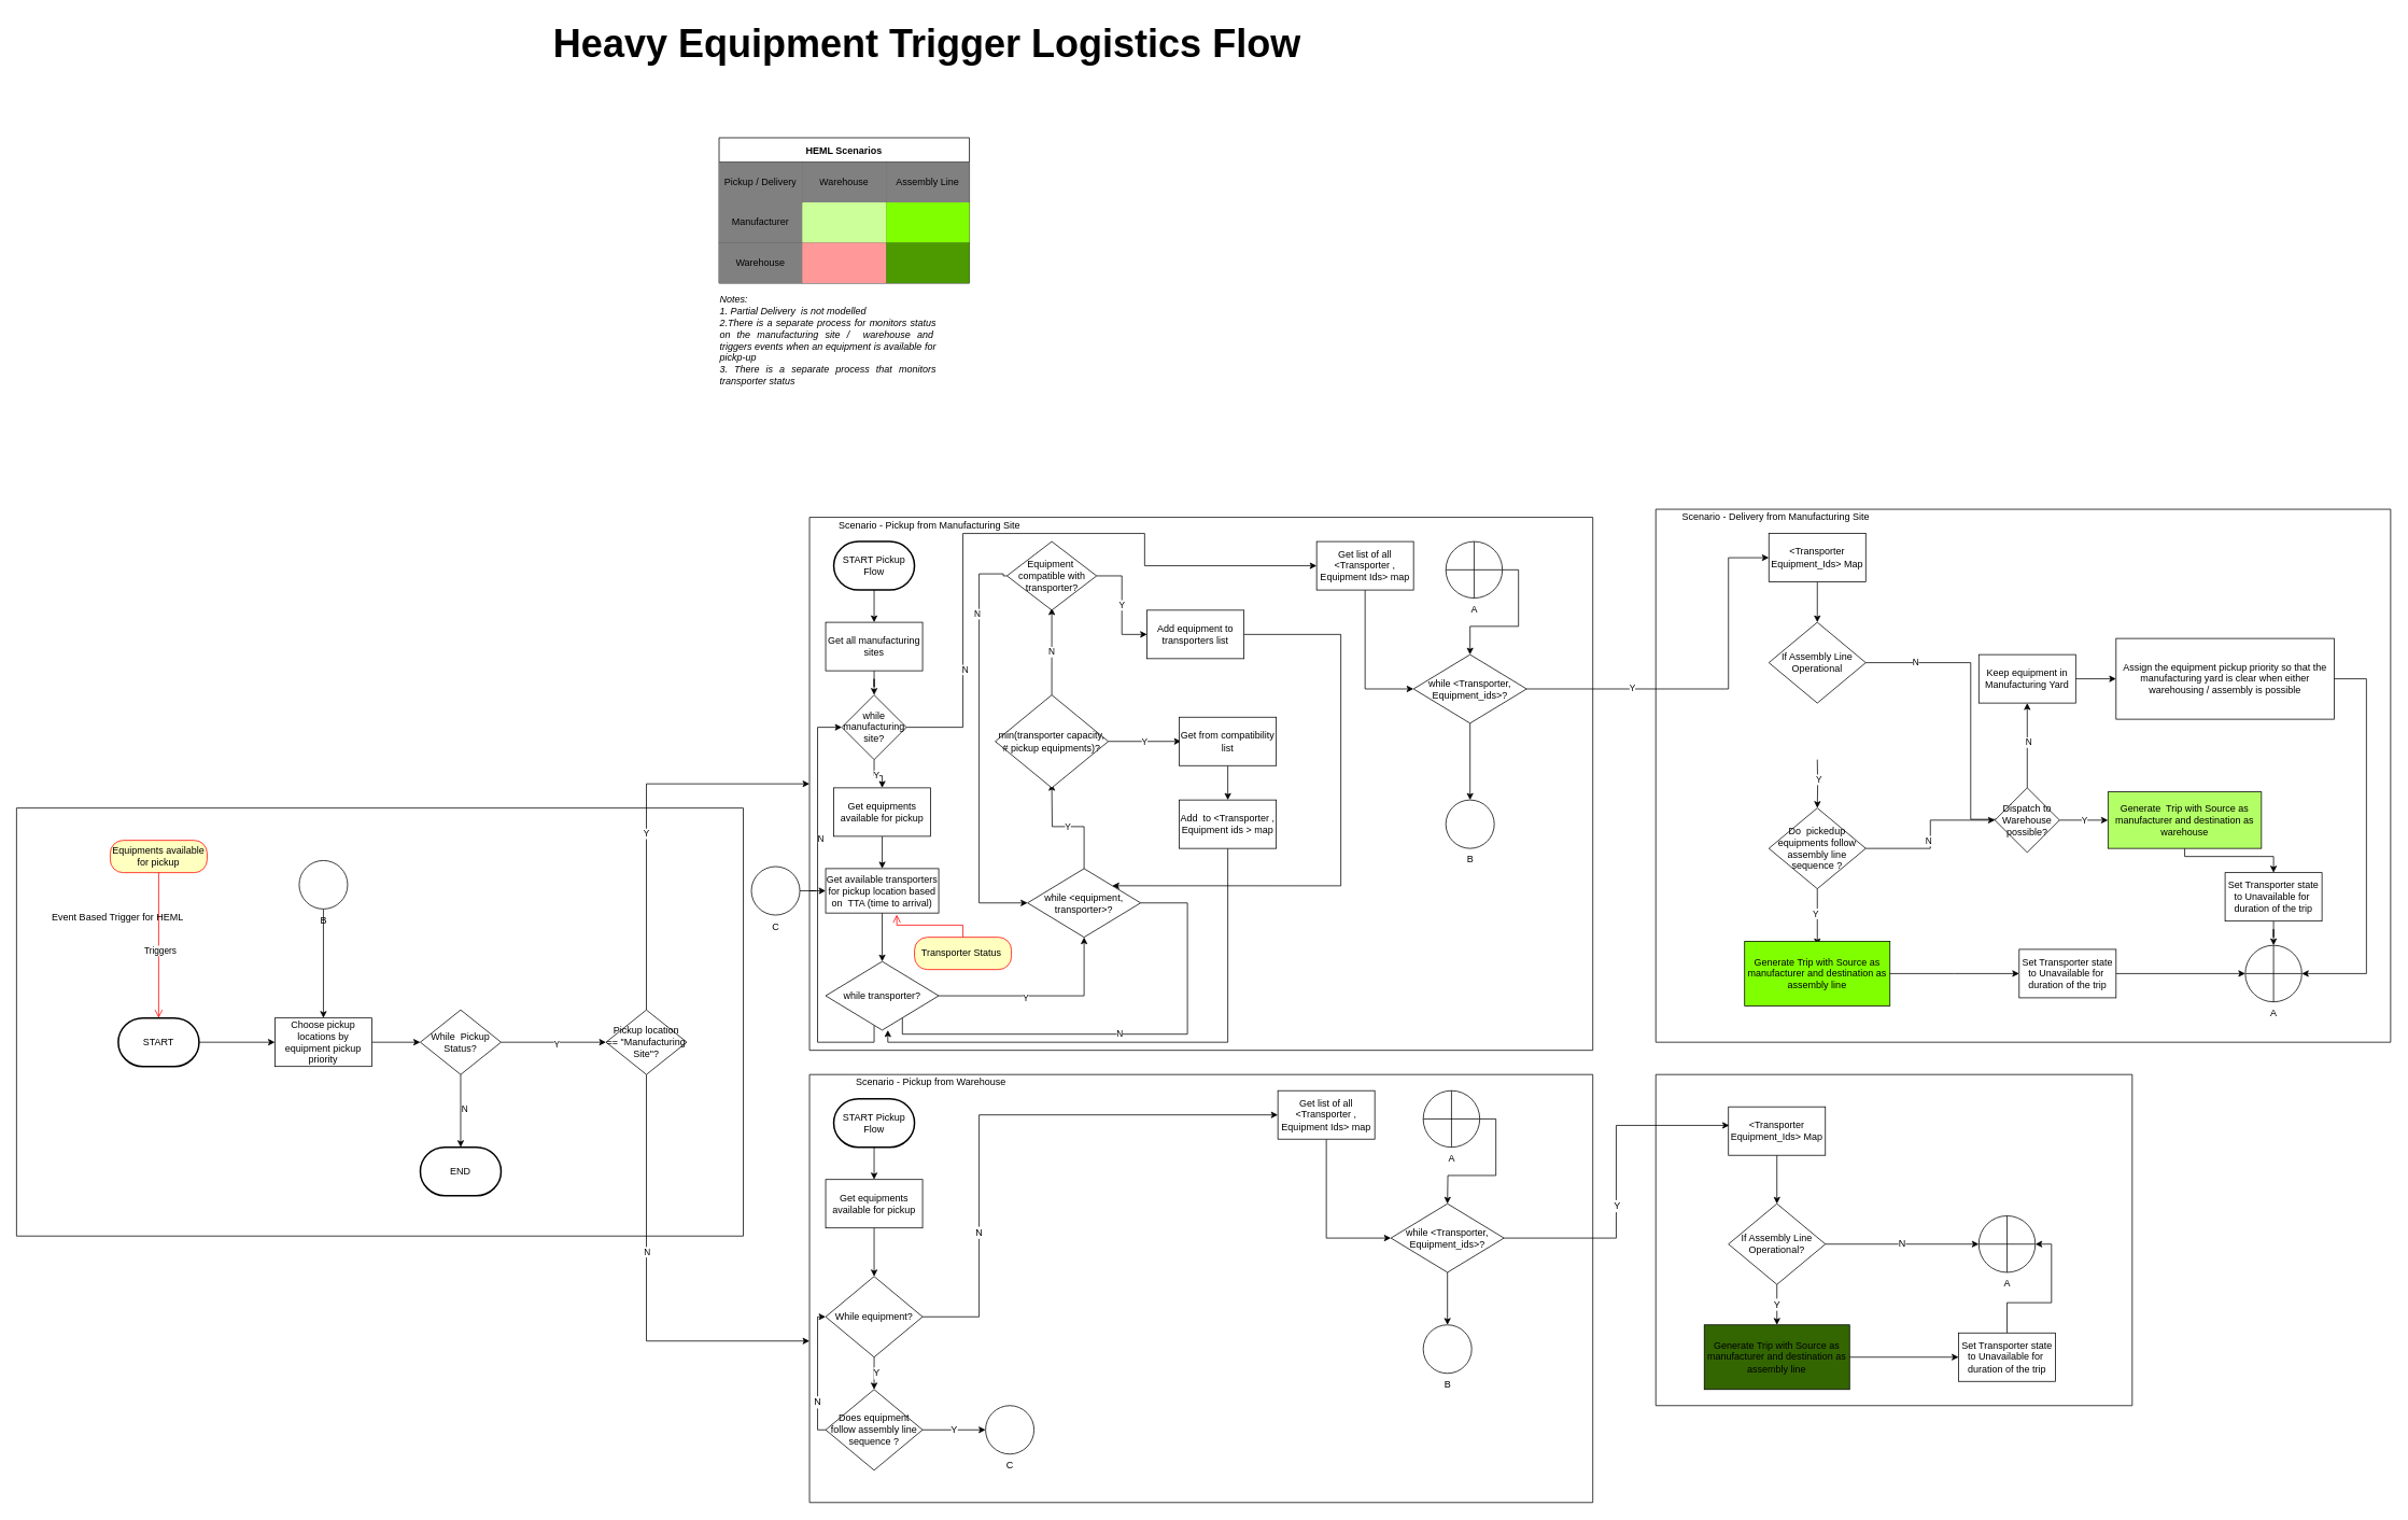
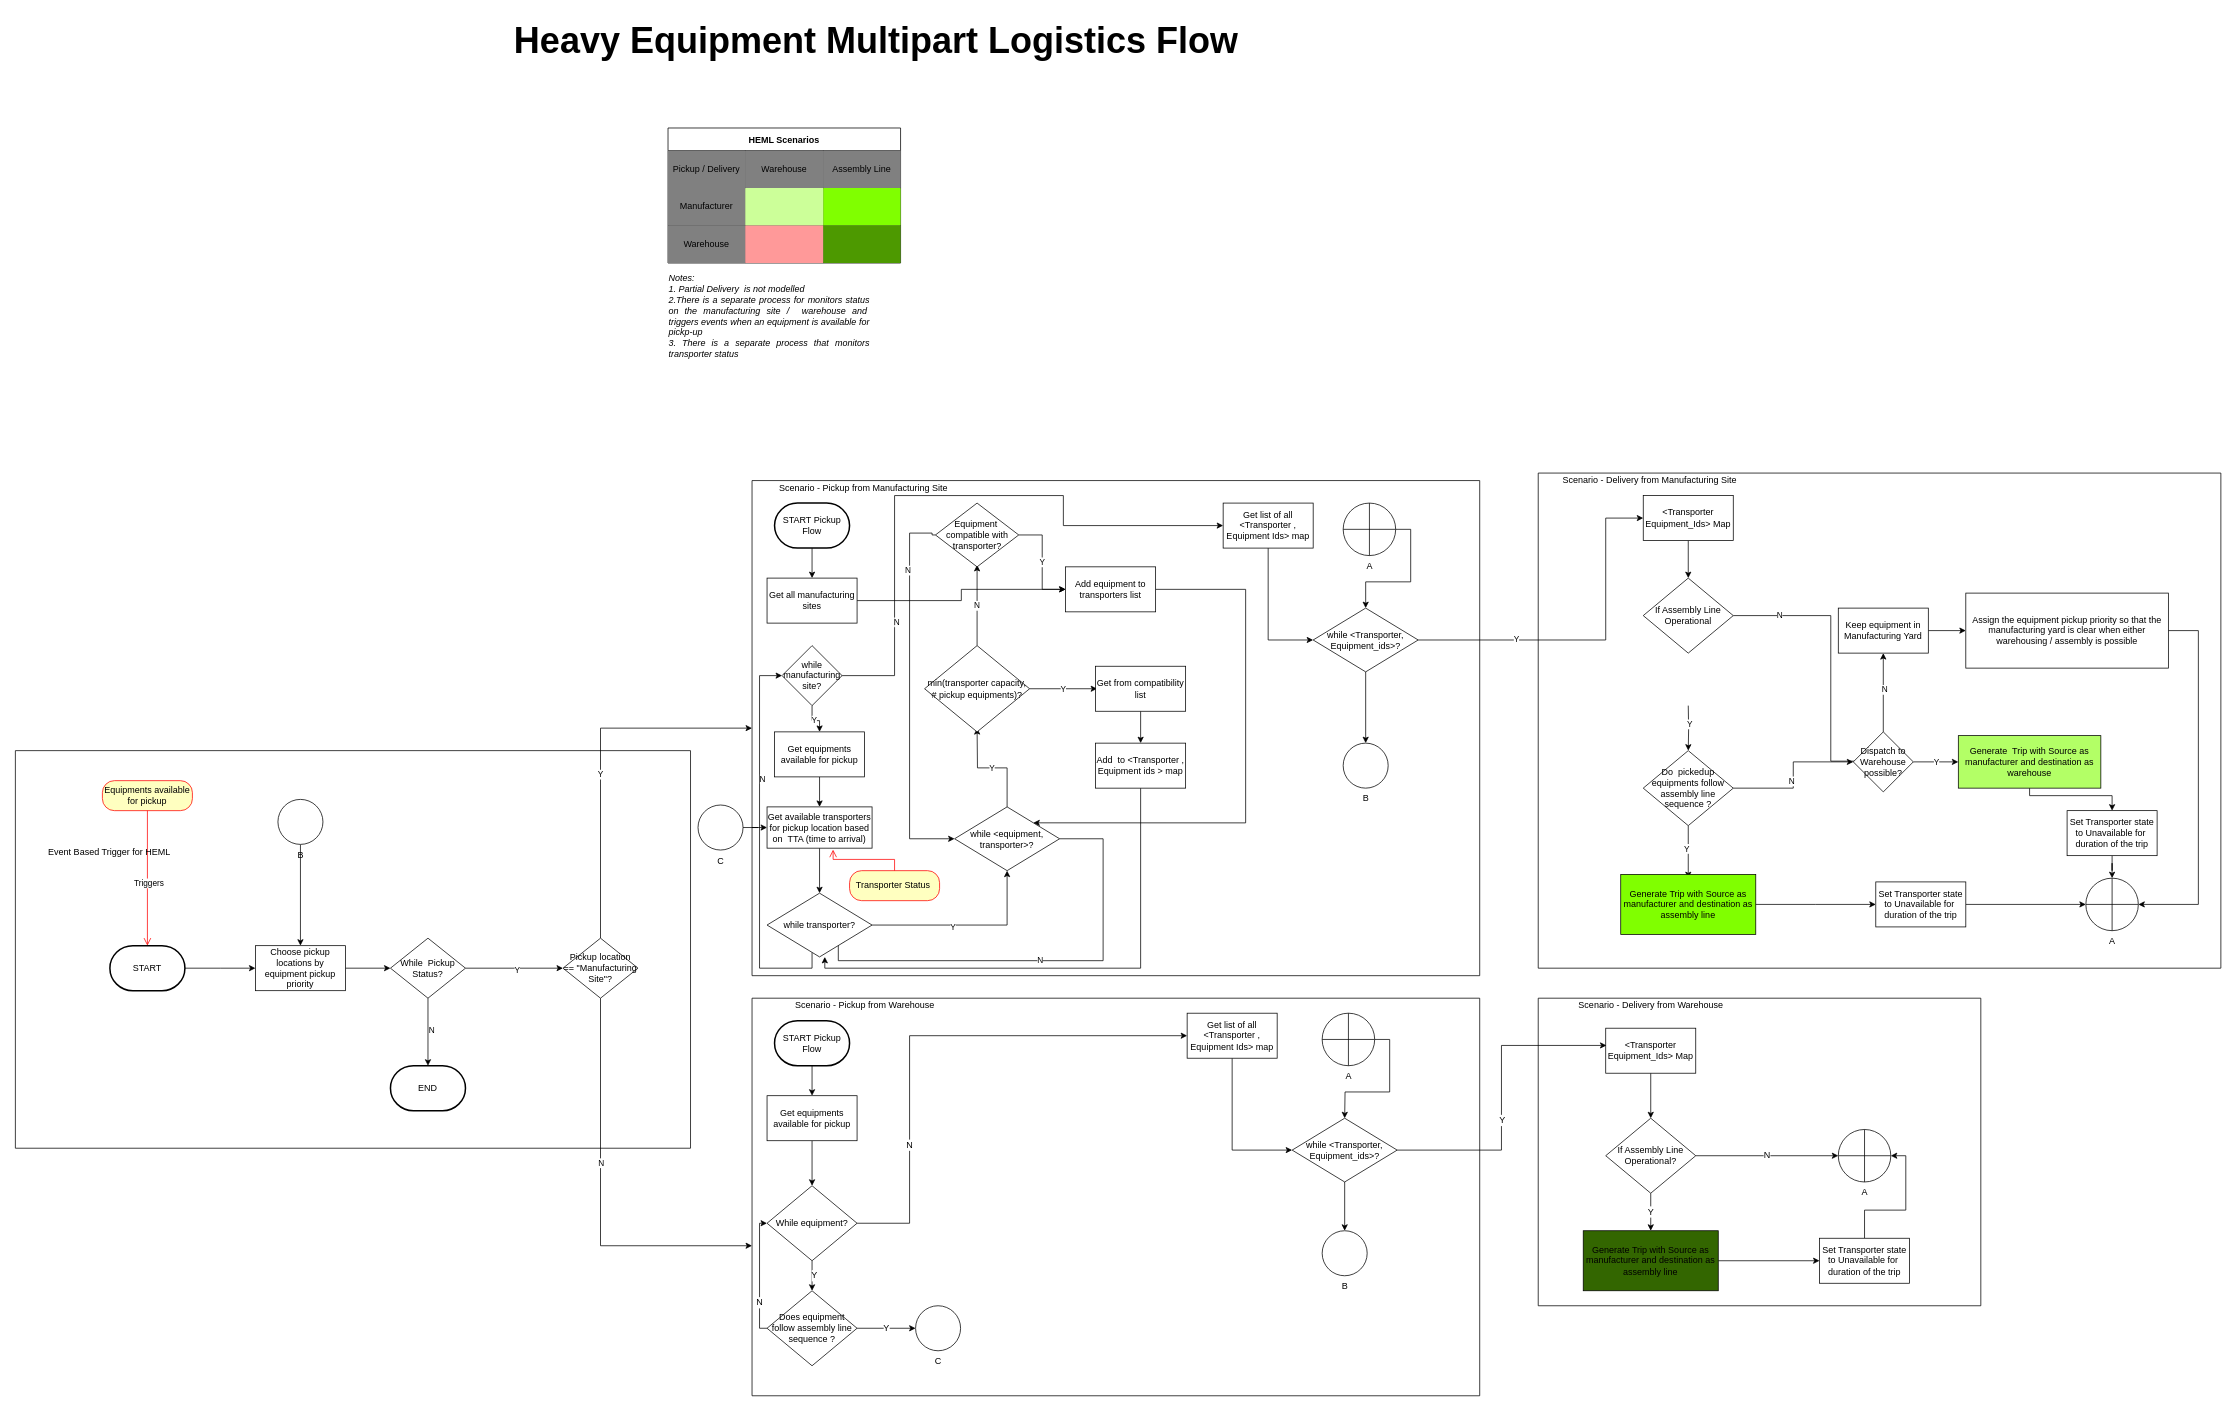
- <mxCell id="151" value="&lt;h1&gt;&lt;font style=&quot;font-size: 48px;&quot;&gt;Heavy Equipment Trigger Logistics Flow&lt;/font&gt;&lt;/h1&gt;" style="text;html=1;strokeColor=none;fillColor=none;spacing=5;spacingTop=-20;whiteSpace=wrap;overflow=hidden;rounded=0;" vertex="1" parent="1"><mxGeometry x="680" y="20" width="1020" height="100" as="geometry" /></mxCell>
+ <mxCell id="151" value="&lt;h1&gt;&lt;font style=&quot;font-size: 48px;&quot;&gt;Heavy Equipment Multipart Logistics Flow&lt;/font&gt;&lt;/h1&gt;" style="text;html=1;strokeColor=none;fillColor=none;spacing=5;spacingTop=-20;whiteSpace=wrap;overflow=hidden;rounded=0;" vertex="1" parent="1"><mxGeometry x="680" y="20" width="1020" height="100" as="geometry" /></mxCell>
- <mxCell id="40" value="" style="edgeStyle=orthogonalEdgeStyle;rounded=0;orthogonalLoop=1;jettySize=auto;html=1;" edge="1" parent="34" source="41" target="45"><mxGeometry relative="1" as="geometry" /></mxCell>
+ <mxCell id="40" value="" style="edgeStyle=orthogonalEdgeStyle;rounded=0;orthogonalLoop=1;jettySize=auto;html=1;" edge="1" parent="34" source="41" target="71"><mxGeometry relative="1" as="geometry" /></mxCell>
+ <mxCell id="104" value="Scenario - Delivery from Warehouse" style="text;html=1;align=center;verticalAlign=middle;resizable=0;points=[];autosize=1;strokeColor=none;fillColor=none;" vertex="1" parent="103"><mxGeometry x="45" width="210" height="20" as="geometry" /></mxCell>
